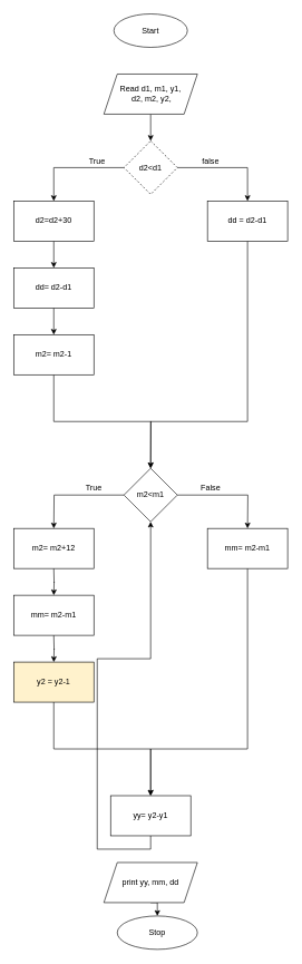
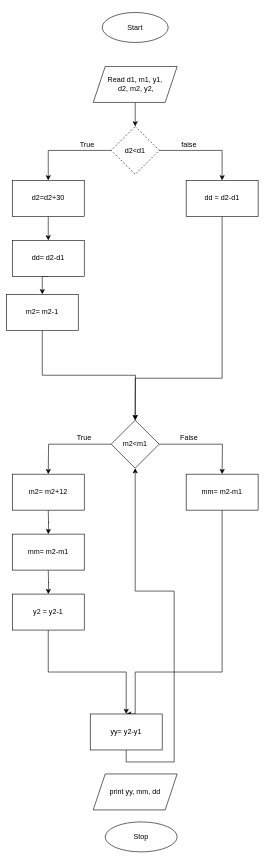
- <mxCell id="15" value="m2= m2-1" style="rounded=0;whiteSpace=wrap;html=1;" vertex="1" parent="1"><mxGeometry x="20" y="500" width="120" height="60" as="geometry" /></mxCell>
+ <mxCell id="15" value="m2= m2-1" style="rounded=0;whiteSpace=wrap;html=1;" vertex="1" parent="1"><mxGeometry x="10" y="490" width="120" height="60" as="geometry" /></mxCell>
- <mxCell id="24" value="y2 = y2-1" style="rounded=0;whiteSpace=wrap;html=1;fillColor=#fff2cc;" vertex="1" parent="1"><mxGeometry x="20" y="990" width="120" height="60" as="geometry" /></mxCell>
+ <mxCell id="24" value="y2 = y2-1" style="rounded=0;whiteSpace=wrap;html=1;" vertex="1" parent="1"><mxGeometry x="20" y="990" width="120" height="60" as="geometry" /></mxCell>
- <mxCell id="30" value="yy= y2-y1" style="rounded=0;whiteSpace=wrap;html=1;" vertex="1" parent="1"><mxGeometry x="165" y="1190" width="120" height="60" as="geometry" /></mxCell>
+ <mxCell id="30" value="yy= y2-y1" style="rounded=0;whiteSpace=wrap;html=1;" vertex="1" parent="1"><mxGeometry x="150" y="1190" width="120" height="60" as="geometry" /></mxCell>
- <mxCell id="31" style="edgeStyle=orthogonalEdgeStyle;rounded=0;orthogonalLoop=1;jettySize=auto;html=1;exitX=0.5;exitY=1;exitDx=0;exitDy=0;entryX=0.5;entryY=0;entryDx=0;entryDy=0;" edge="1" parent="1" source="32" target="33"><mxGeometry relative="1" as="geometry" /></mxCell>
